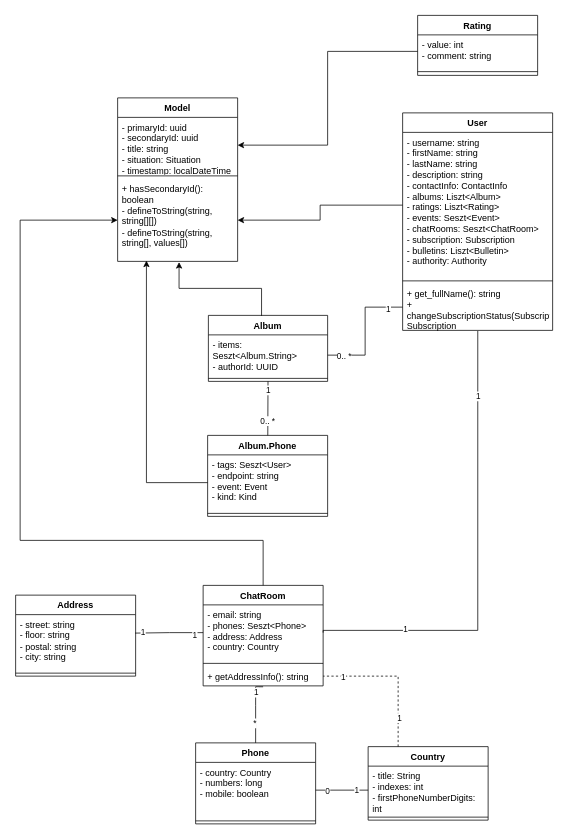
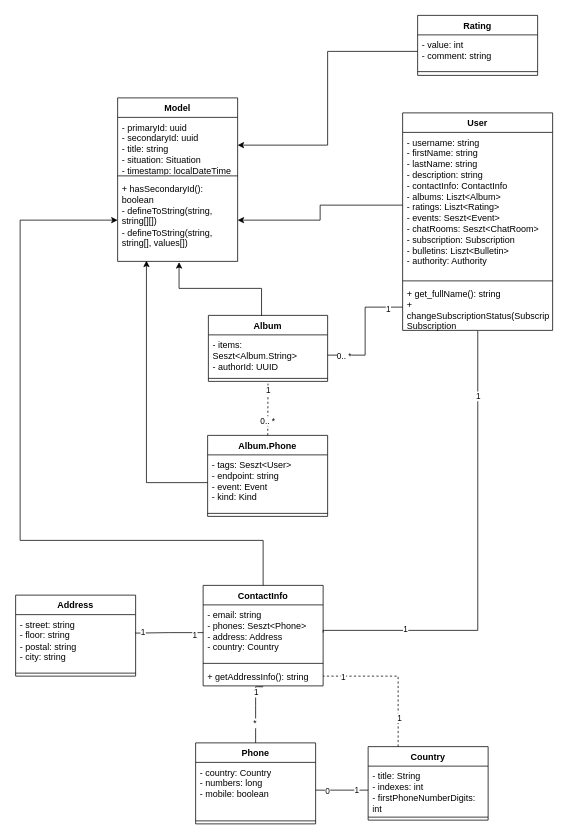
- <mxCell id="55" value="" style="endArrow=none;html=1;rounded=0;entryX=0.5;entryY=1;entryDx=0;entryDy=0;" parent="1" source="51" target="44" edge="1"><mxGeometry width="50" height="50" relative="1" as="geometry"><mxPoint x="326" y="550" as="sourcePoint" /><mxPoint x="376" y="500" as="targetPoint" /></mxGeometry></mxCell>
+ <mxCell id="55" value="" style="endArrow=none;html=1;rounded=0;entryX=0.5;entryY=1;entryDx=0;entryDy=0;dashed=1;" parent="1" source="51" target="44" edge="1"><mxGeometry width="50" height="50" relative="1" as="geometry"><mxPoint x="326" y="550" as="sourcePoint" /><mxPoint x="376" y="500" as="targetPoint" /></mxGeometry></mxCell>
- <mxCell id="15" value="ChatRoom" style="swimlane;fontStyle=1;align=center;verticalAlign=top;childLayout=stackLayout;horizontal=1;startSize=26;horizontalStack=0;resizeParent=1;resizeParentMax=0;resizeLast=0;collapsible=1;marginBottom=0;whiteSpace=wrap;html=1;" parent="1" vertex="1"><mxGeometry x="270" y="780" width="160" height="134" as="geometry" /></mxCell>
+ <mxCell id="15" value="ContactInfo" style="swimlane;fontStyle=1;align=center;verticalAlign=top;childLayout=stackLayout;horizontal=1;startSize=26;horizontalStack=0;resizeParent=1;resizeParentMax=0;resizeLast=0;collapsible=1;marginBottom=0;whiteSpace=wrap;html=1;" parent="1" vertex="1"><mxGeometry x="270" y="780" width="160" height="134" as="geometry" /></mxCell>
